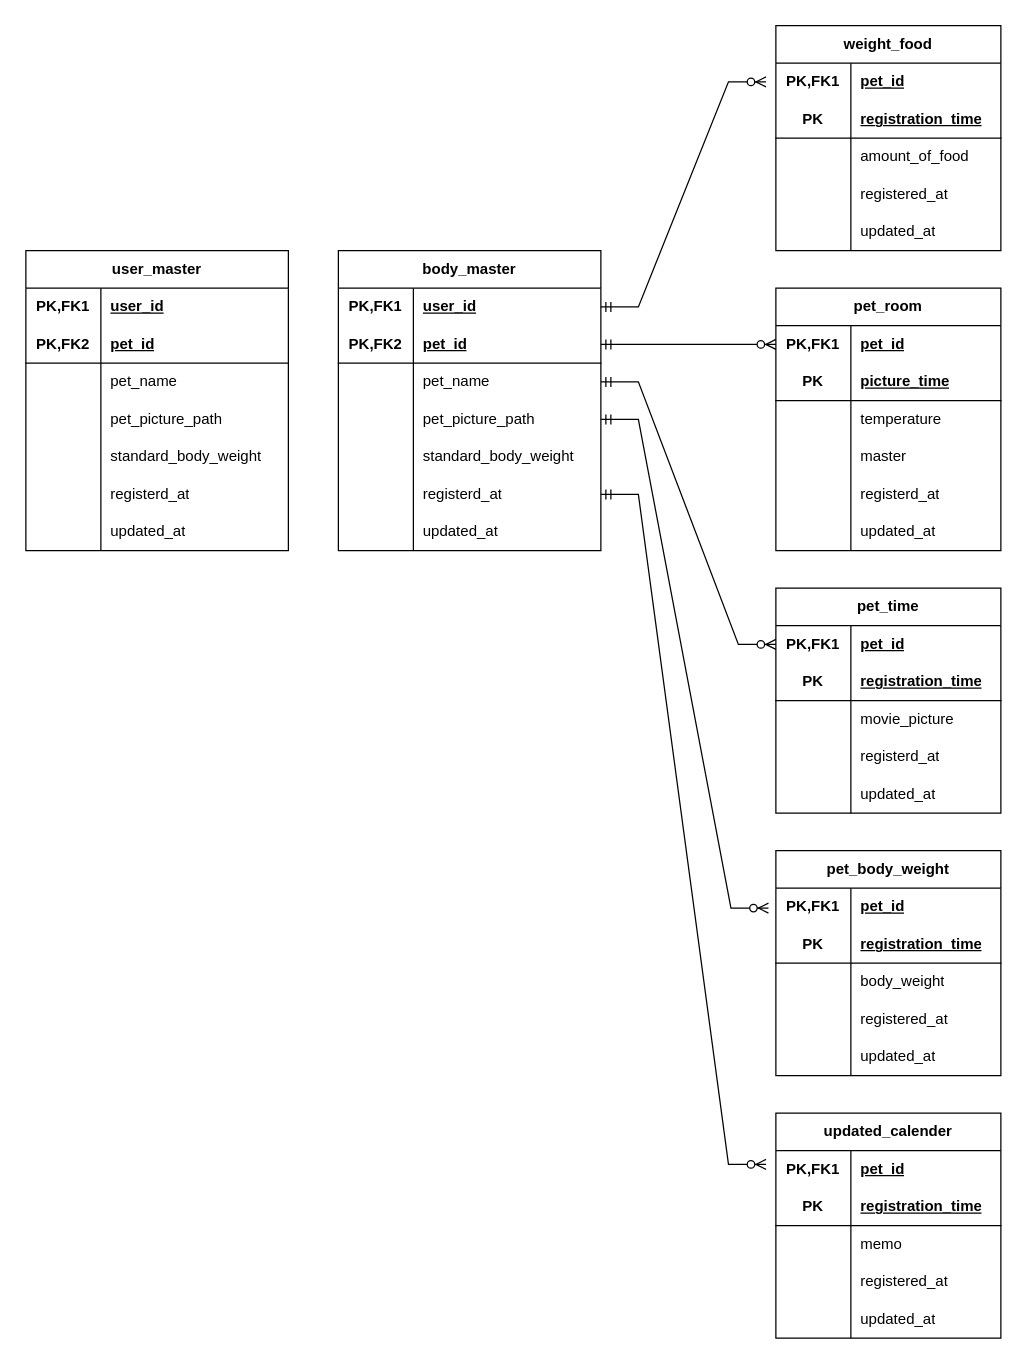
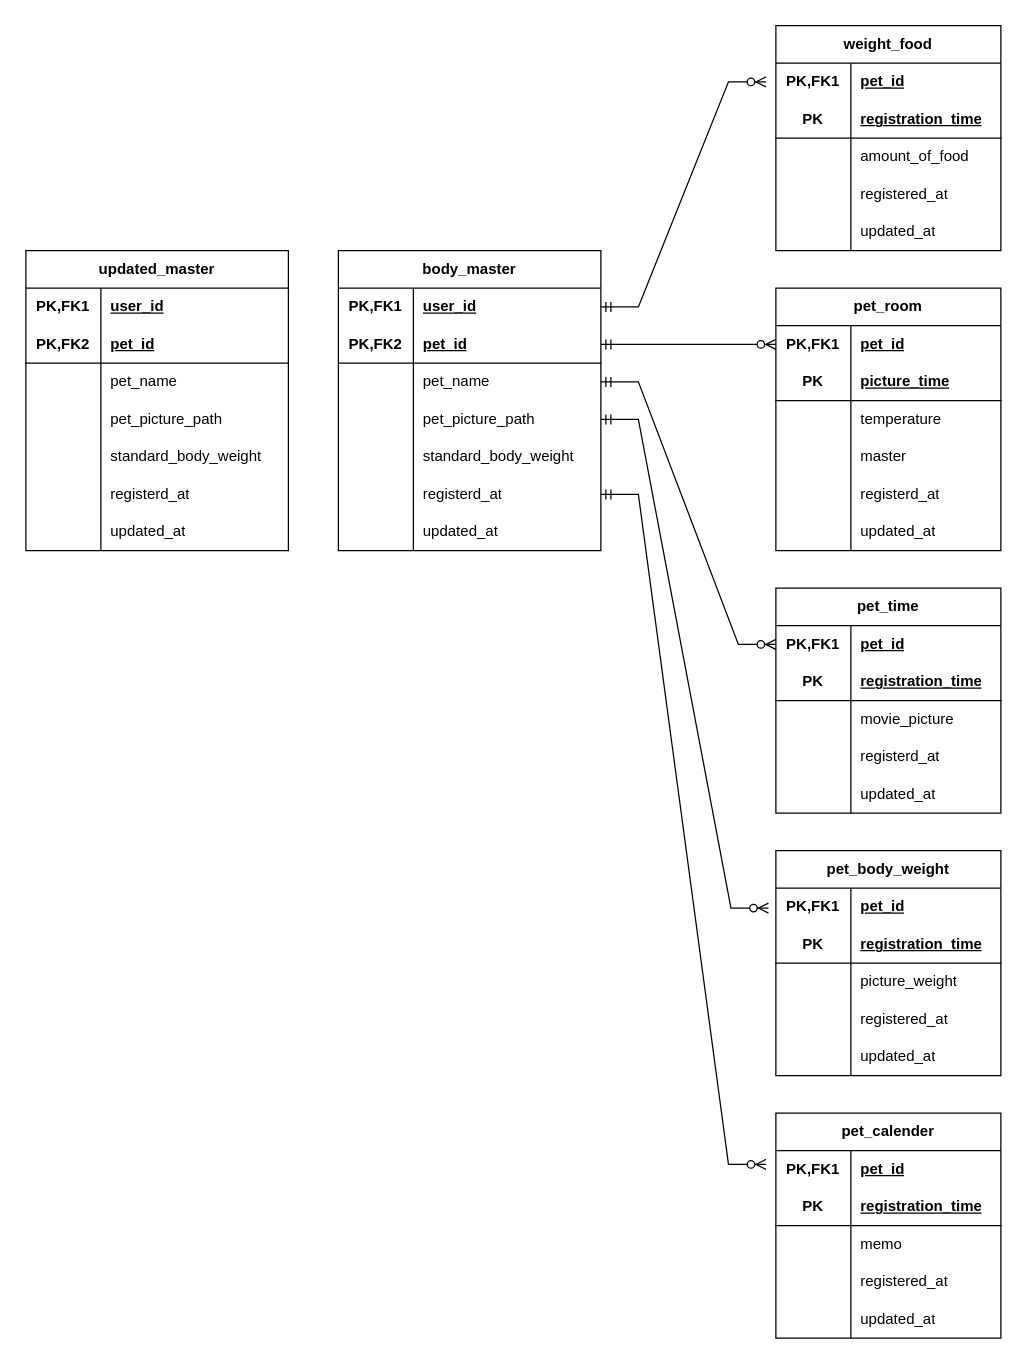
- <mxCell id="112" value="user_master" style="shape=table;startSize=30;container=1;collapsible=1;childLayout=tableLayout;fixedRows=1;rowLines=0;fontStyle=1;align=center;resizeLast=1;html=1;whiteSpace=wrap;" vertex="1" parent="1"><mxGeometry x="20" y="200" width="210" height="240" as="geometry" /></mxCell>
+ <mxCell id="112" value="updated_master" style="shape=table;startSize=30;container=1;collapsible=1;childLayout=tableLayout;fixedRows=1;rowLines=0;fontStyle=1;align=center;resizeLast=1;html=1;whiteSpace=wrap;" vertex="1" parent="1"><mxGeometry x="20" y="200" width="210" height="240" as="geometry" /></mxCell>
- <mxCell id="100" value="body_weight" style="shape=partialRectangle;connectable=0;fillColor=none;top=0;left=0;bottom=0;right=0;align=left;spacingLeft=6;overflow=hidden;html=1;whiteSpace=wrap;" vertex="1" parent="98"><mxGeometry x="60" width="120" height="30" as="geometry"><mxRectangle width="120" height="30" as="alternateBounds" /></mxGeometry></mxCell>
+ <mxCell id="100" value="picture_weight" style="shape=partialRectangle;connectable=0;fillColor=none;top=0;left=0;bottom=0;right=0;align=left;spacingLeft=6;overflow=hidden;html=1;whiteSpace=wrap;" vertex="1" parent="98"><mxGeometry x="60" width="120" height="30" as="geometry"><mxRectangle width="120" height="30" as="alternateBounds" /></mxGeometry></mxCell>
- <mxCell id="75" value="updated_calender" style="shape=table;startSize=30;container=1;collapsible=1;childLayout=tableLayout;fixedRows=1;rowLines=0;fontStyle=1;align=center;resizeLast=1;html=1;whiteSpace=wrap;" vertex="1" parent="1"><mxGeometry x="620" y="890" width="180" height="180" as="geometry" /></mxCell>
+ <mxCell id="75" value="pet_calender" style="shape=table;startSize=30;container=1;collapsible=1;childLayout=tableLayout;fixedRows=1;rowLines=0;fontStyle=1;align=center;resizeLast=1;html=1;whiteSpace=wrap;" vertex="1" parent="1"><mxGeometry x="620" y="890" width="180" height="180" as="geometry" /></mxCell>
